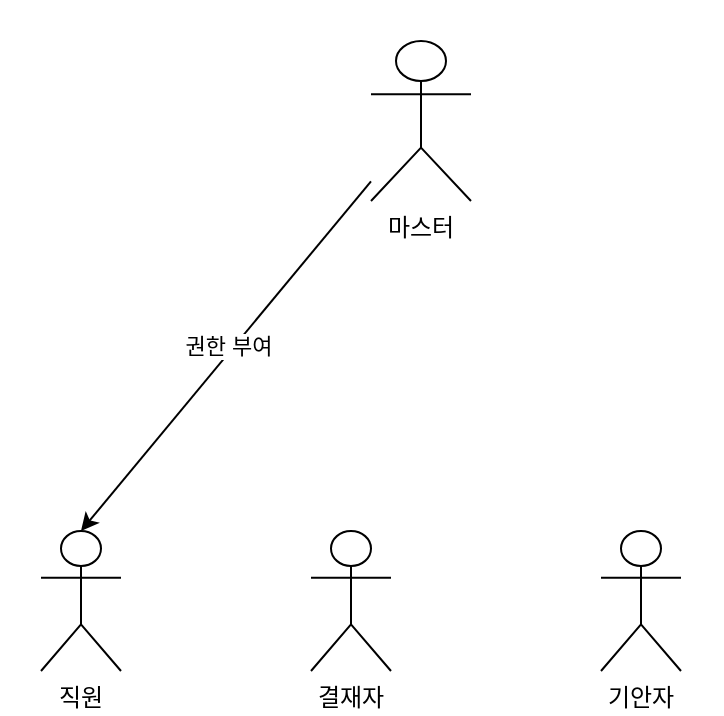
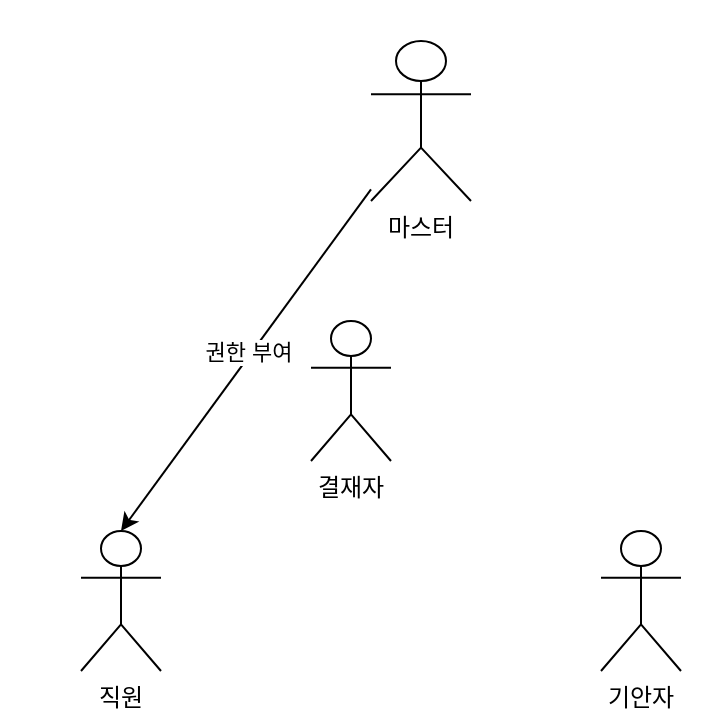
- <mxCell id="3" value="직원" style="shape=umlActor;verticalLabelPosition=bottom;verticalAlign=top;html=1;outlineConnect=0;" vertex="1" parent="1"><mxGeometry x="20" y="265" width="40" height="70" as="geometry" /></mxCell>
+ <mxCell id="3" value="직원" style="shape=umlActor;verticalLabelPosition=bottom;verticalAlign=top;html=1;outlineConnect=0;" vertex="1" parent="1"><mxGeometry x="40" y="265" width="40" height="70" as="geometry" /></mxCell>
- <mxCell id="4" value="결재자" style="shape=umlActor;verticalLabelPosition=bottom;verticalAlign=top;html=1;outlineConnect=0;" vertex="1" parent="1"><mxGeometry x="155" y="265" width="40" height="70" as="geometry" /></mxCell>
+ <mxCell id="4" value="결재자" style="shape=umlActor;verticalLabelPosition=bottom;verticalAlign=top;html=1;outlineConnect=0;" vertex="1" parent="1"><mxGeometry x="155" y="160" width="40" height="70" as="geometry" /></mxCell>
